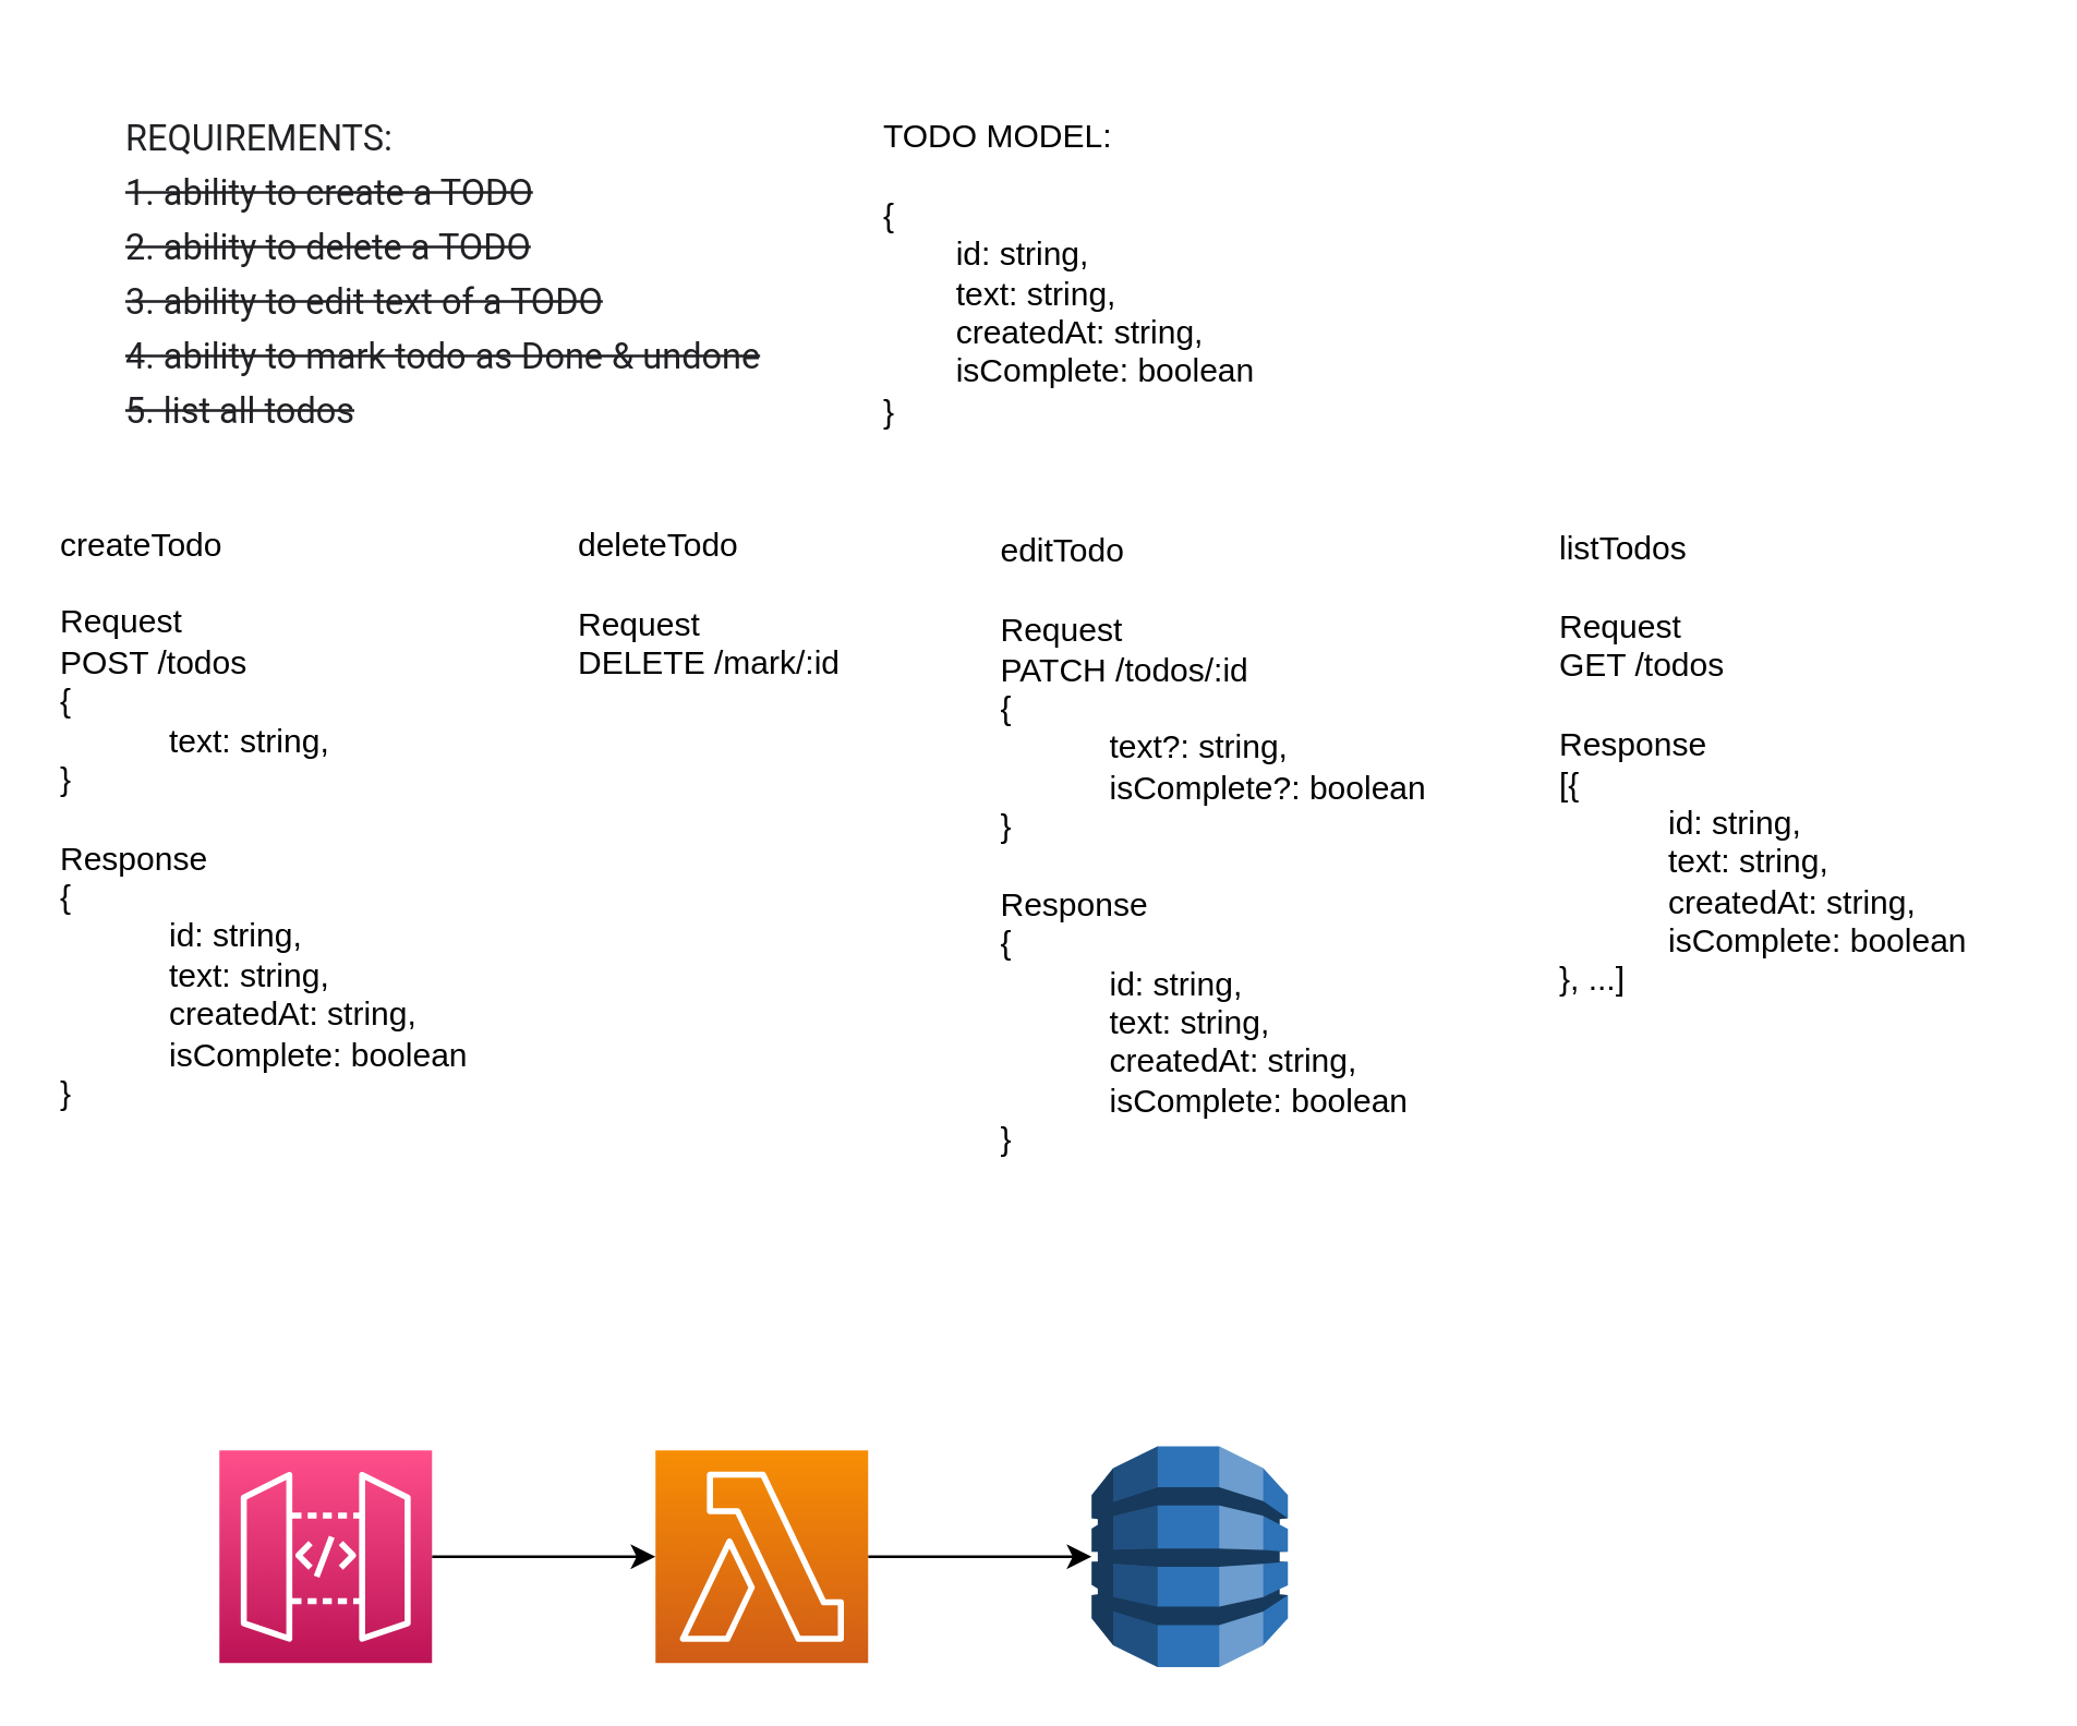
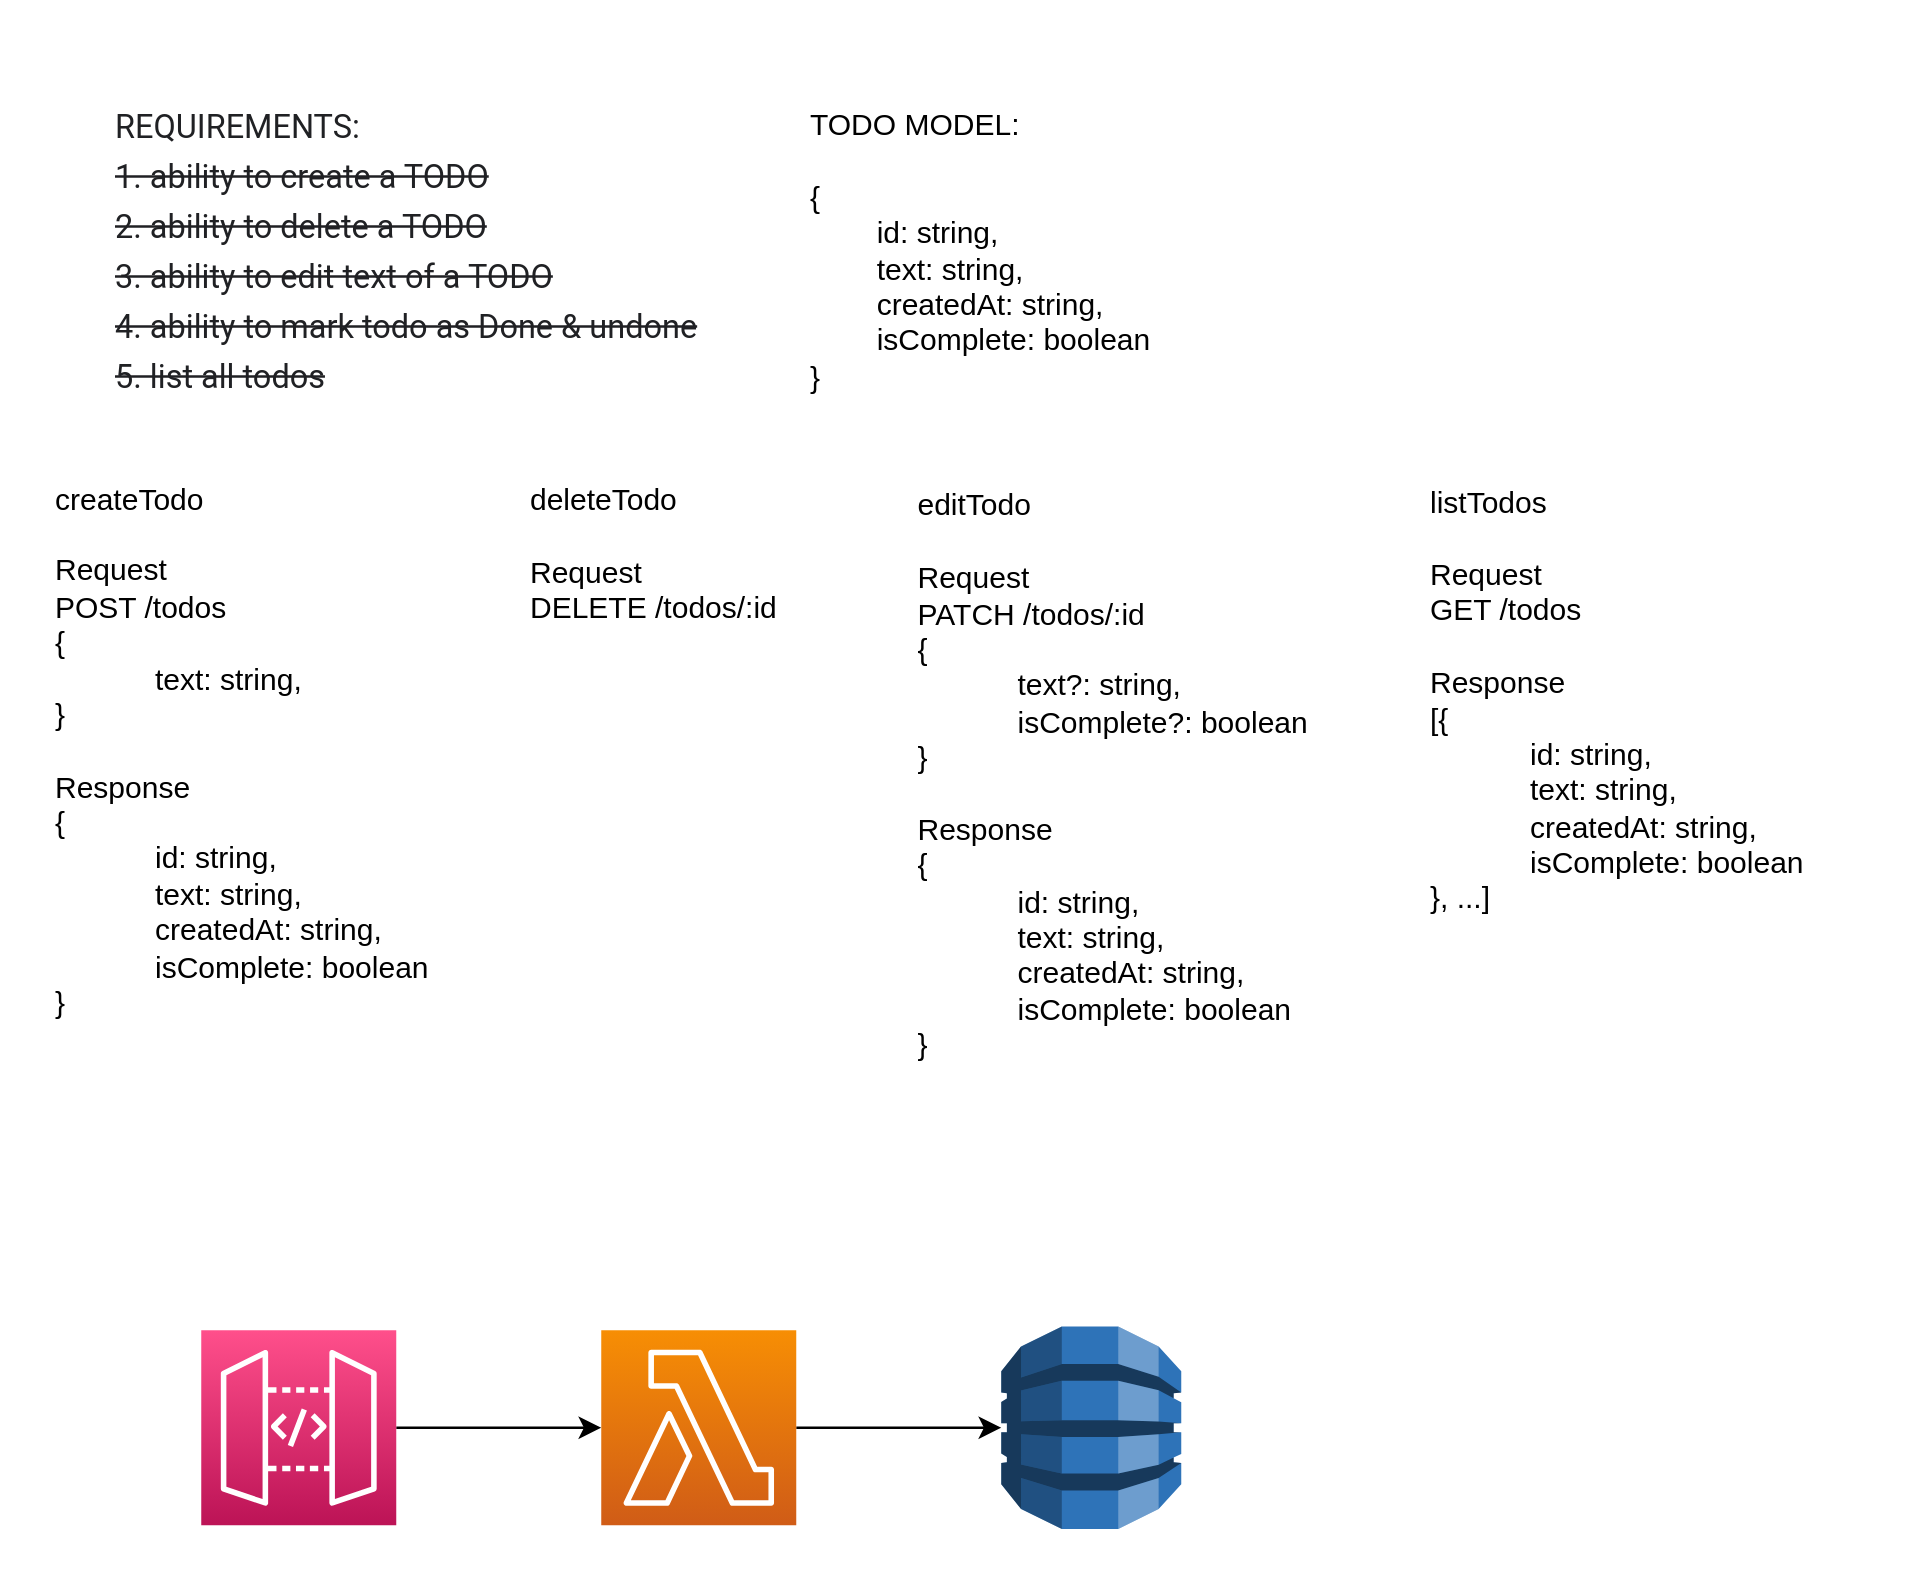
- <mxCell id="10" value="deleteTodo&lt;br&gt;&lt;br&gt;Request&lt;br&gt;DELETE /mark/:id" style="text;html=1;strokeColor=none;fillColor=none;align=left;verticalAlign=middle;whiteSpace=wrap;rounded=0;" vertex="1" parent="1"><mxGeometry x="210" y="191" width="130" height="59" as="geometry" /></mxCell>
+ <mxCell id="10" value="deleteTodo&lt;br&gt;&lt;br&gt;Request&lt;br&gt;DELETE /todos/:id" style="text;html=1;strokeColor=none;fillColor=none;align=left;verticalAlign=middle;whiteSpace=wrap;rounded=0;" vertex="1" parent="1"><mxGeometry x="210" y="191" width="130" height="59" as="geometry" /></mxCell>
